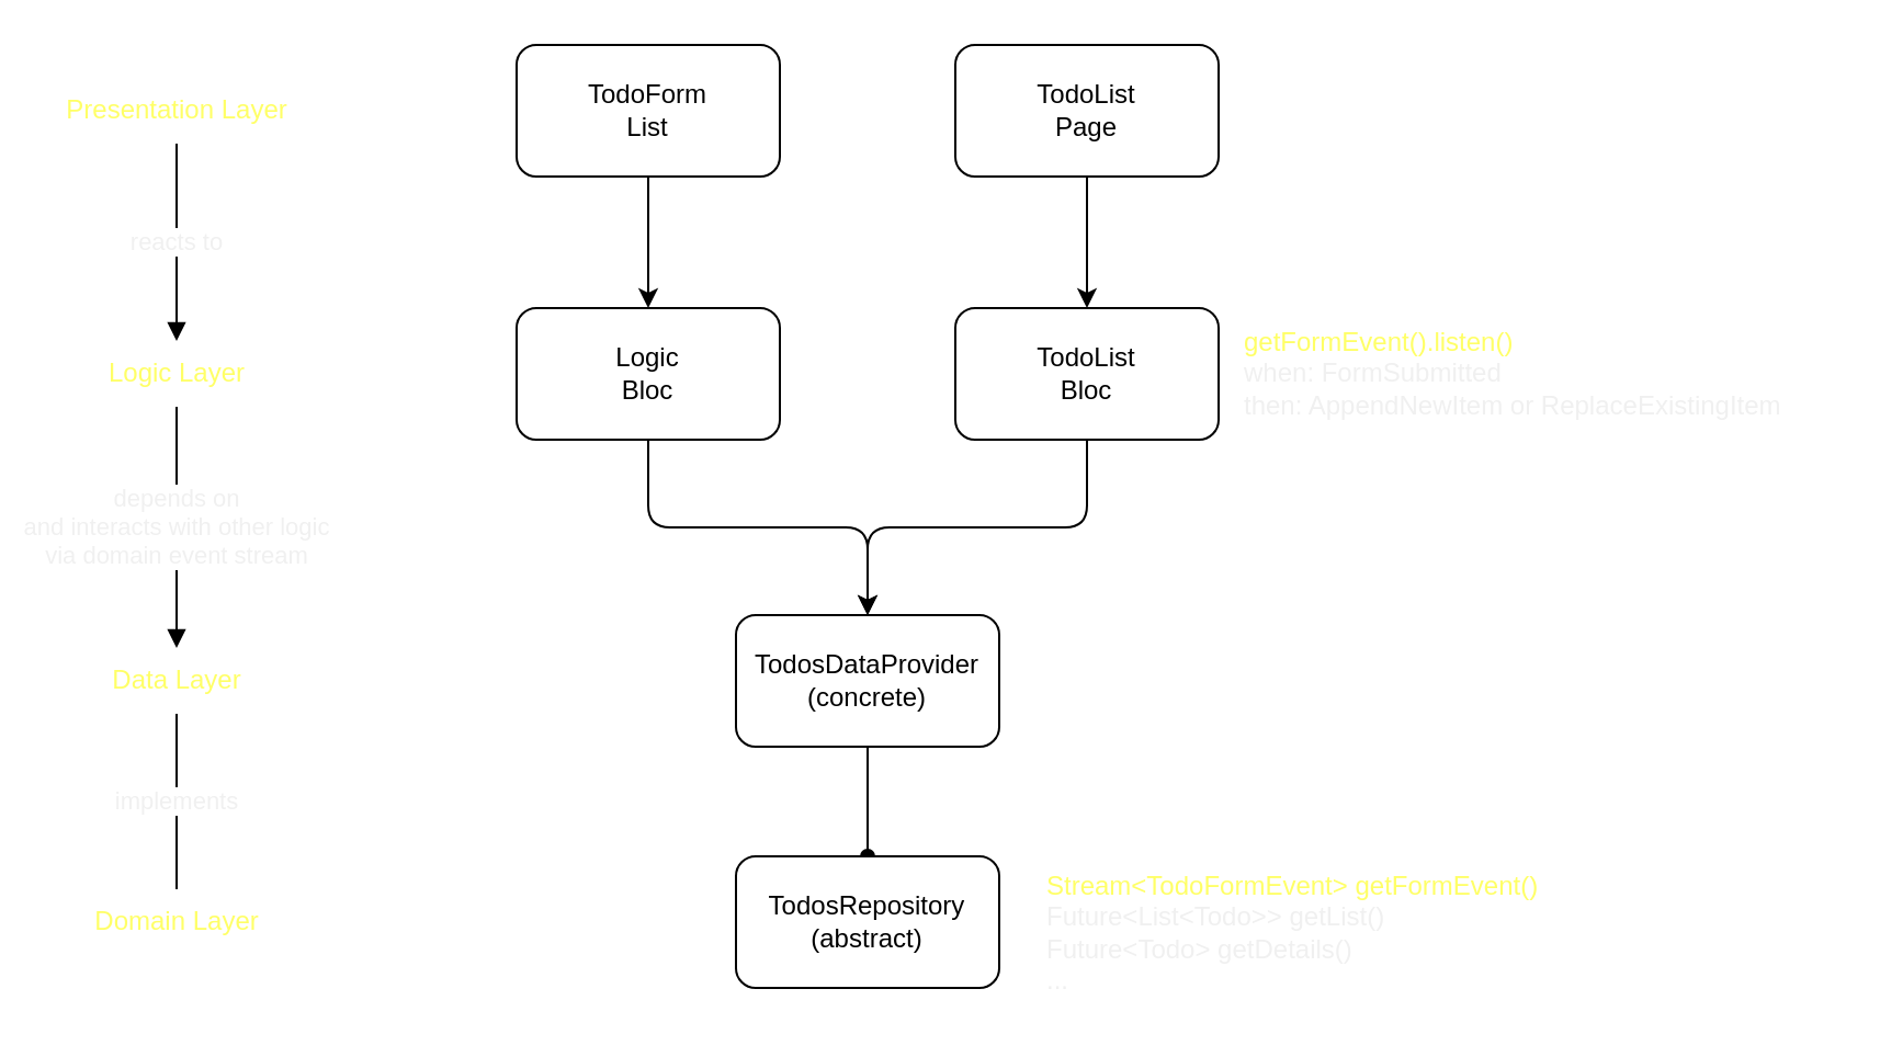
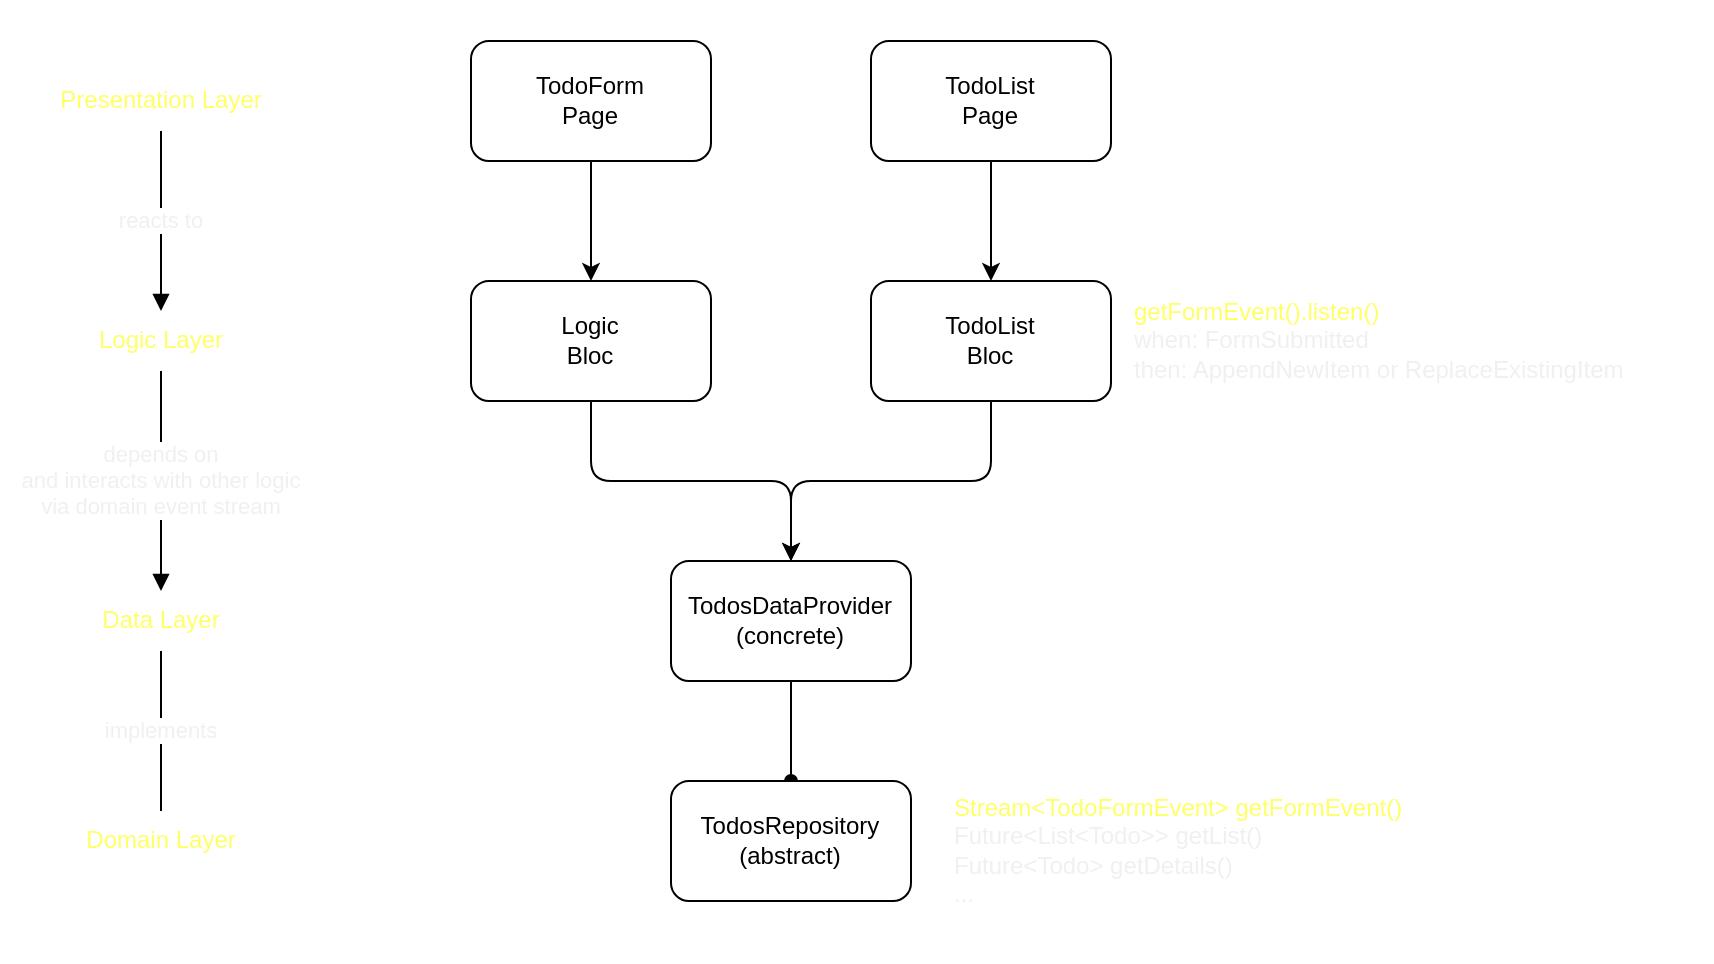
- <mxCell id="10" value="TodoForm&lt;br&gt;List" style="rounded=1;whiteSpace=wrap;html=1;" vertex="1" parent="1"><mxGeometry x="235" y="20" width="120" height="60" as="geometry" /></mxCell>
+ <mxCell id="10" value="TodoForm&lt;br&gt;Page" style="rounded=1;whiteSpace=wrap;html=1;" vertex="1" parent="1"><mxGeometry x="235" y="20" width="120" height="60" as="geometry" /></mxCell>
